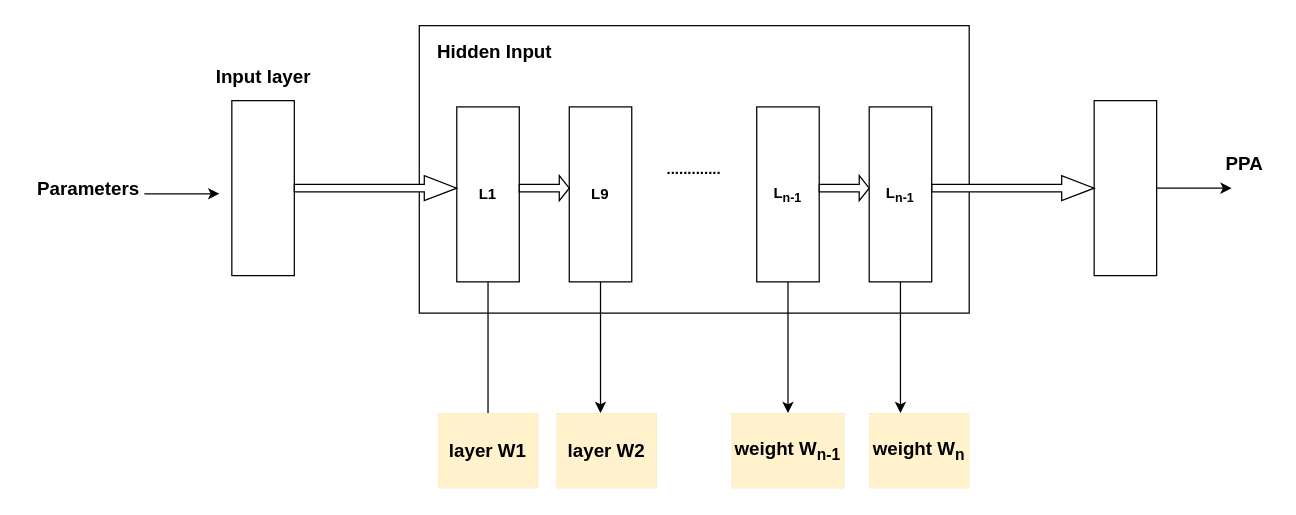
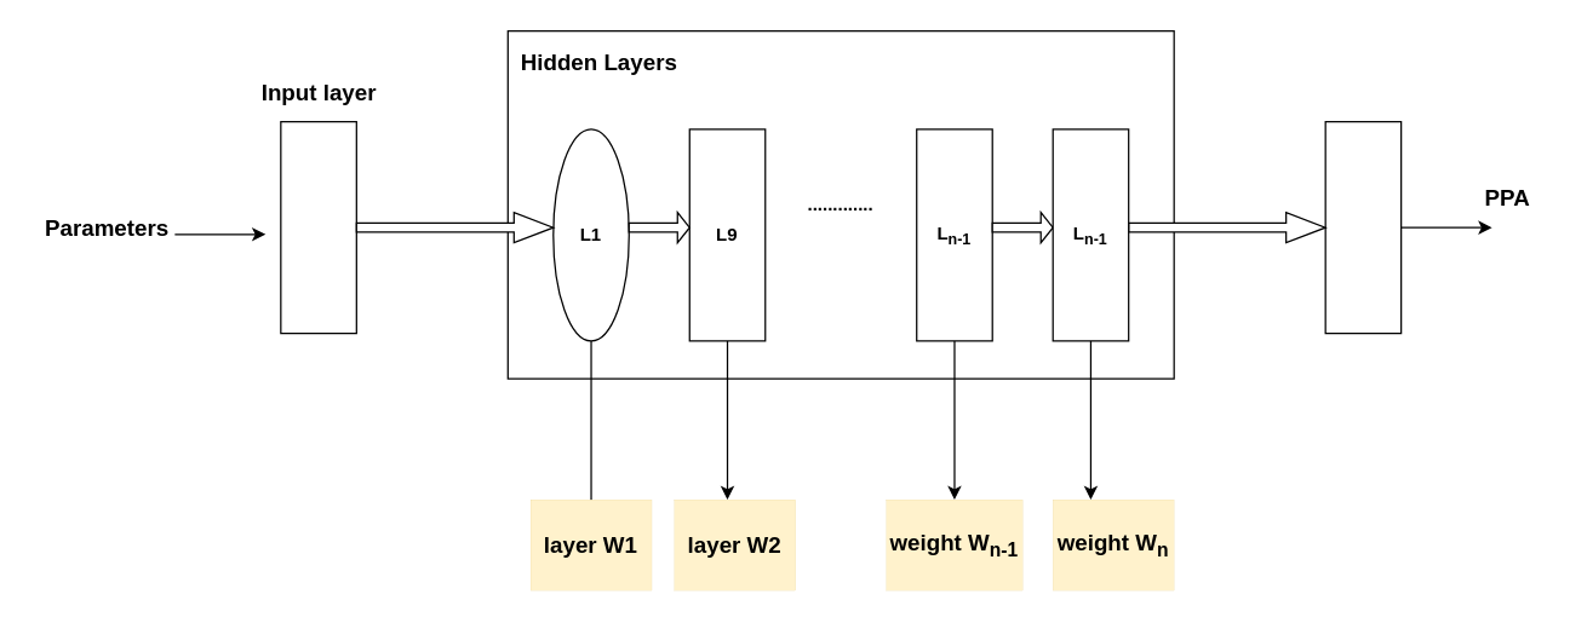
- <mxCell id="23" value="Hidden Input" style="text;html=1;align=center;verticalAlign=middle;resizable=0;points=[];autosize=1;strokeColor=none;fillColor=none;fontSize=15;fontStyle=1" parent="1" vertex="1"><mxGeometry x="335" y="30" width="120" height="20" as="geometry" /></mxCell>
+ <mxCell id="23" value="Hidden Layers" style="text;html=1;align=center;verticalAlign=middle;resizable=0;points=[];autosize=1;strokeColor=none;fillColor=none;fontSize=15;fontStyle=1" parent="1" vertex="1"><mxGeometry x="335" y="30" width="120" height="20" as="geometry" /></mxCell>
- <mxCell id="4" value="L1" style="rounded=0;whiteSpace=wrap;html=1;fontStyle=1;" parent="1" vertex="1"><mxGeometry x="365" y="85" width="50" height="140" as="geometry" /></mxCell>
+ <mxCell id="4" value="L1" style="ellipse;whiteSpace=wrap;html=1;fontStyle=1;" parent="1" vertex="1"><mxGeometry x="365" y="85" width="50" height="140" as="geometry" /></mxCell>
